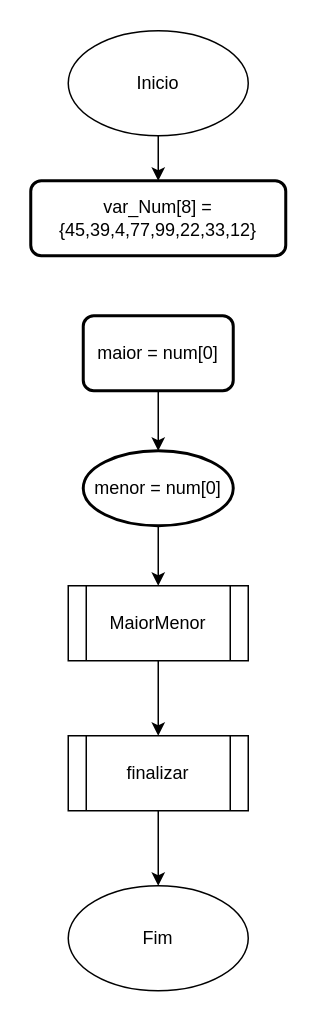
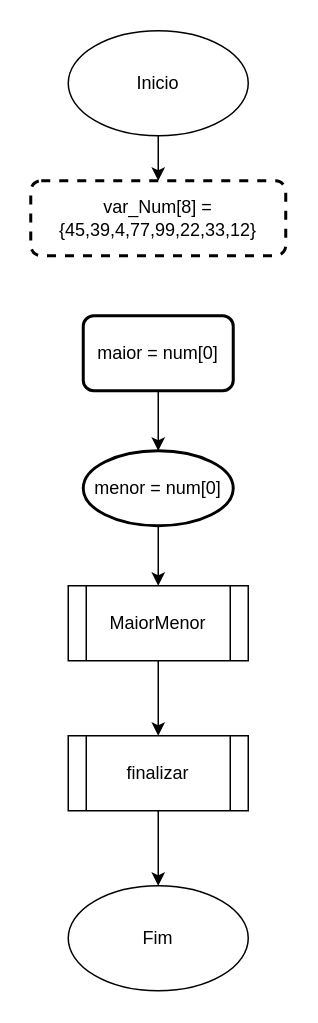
- <mxCell id="9" value="var_Num[8] = {45,39,4,77,99,22,33,12}" style="rounded=1;whiteSpace=wrap;html=1;absoluteArcSize=1;arcSize=14;strokeWidth=2;" vertex="1" parent="1"><mxGeometry x="20" y="120" width="170" height="50" as="geometry" /></mxCell>
+ <mxCell id="9" value="var_Num[8] = {45,39,4,77,99,22,33,12}" style="rounded=1;whiteSpace=wrap;html=1;absoluteArcSize=1;arcSize=14;strokeWidth=2;dashed=1;" vertex="1" parent="1"><mxGeometry x="20" y="120" width="170" height="50" as="geometry" /></mxCell>
